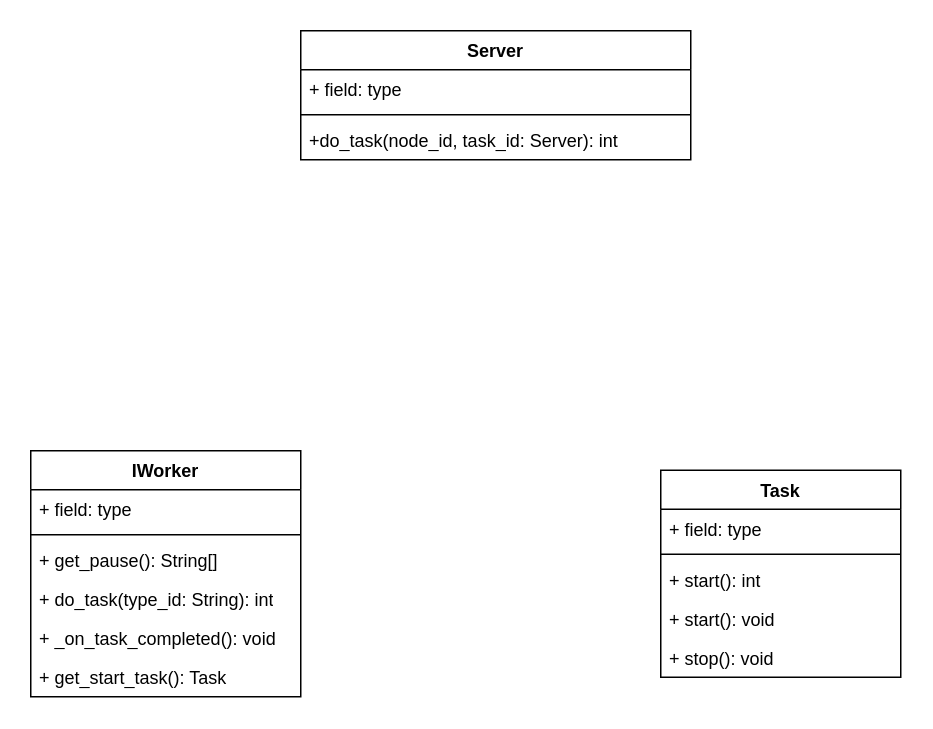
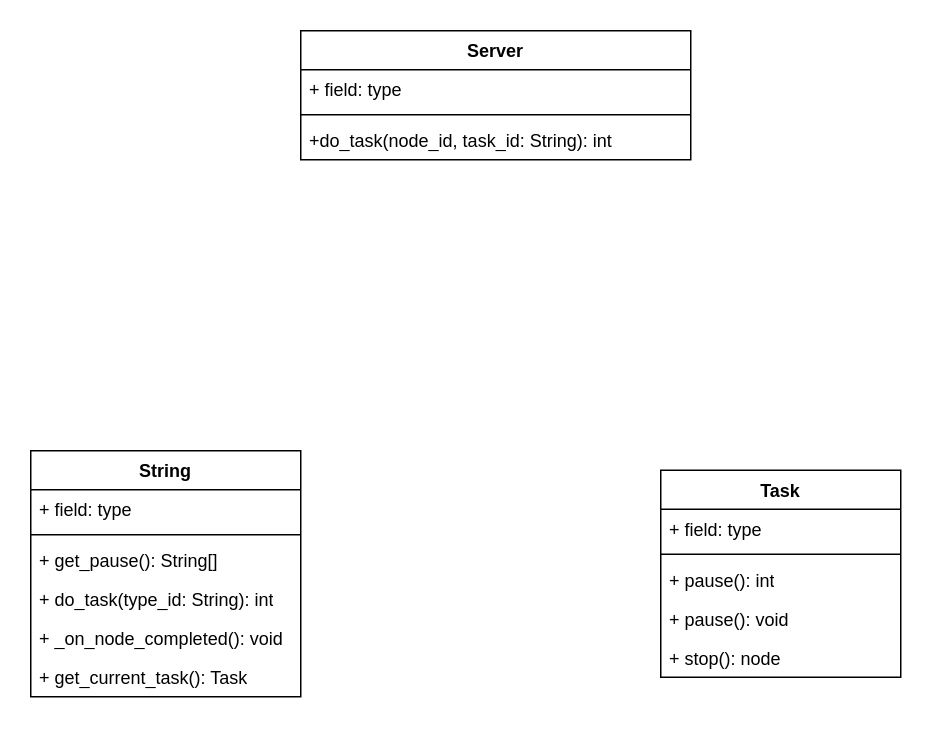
- <mxCell id="18" value="+do_task(node_id, task_id: Server): int" style="text;strokeColor=none;fillColor=none;align=left;verticalAlign=top;spacingLeft=4;spacingRight=4;overflow=hidden;rotatable=0;points=[[0,0.5],[1,0.5]];portConstraint=eastwest;whiteSpace=wrap;html=1;" parent="15" vertex="1"><mxGeometry y="60" width="260" height="26" as="geometry" /></mxCell>
+ <mxCell id="18" value="+do_task(node_id, task_id: String): int" style="text;strokeColor=none;fillColor=none;align=left;verticalAlign=top;spacingLeft=4;spacingRight=4;overflow=hidden;rotatable=0;points=[[0,0.5],[1,0.5]];portConstraint=eastwest;whiteSpace=wrap;html=1;" parent="15" vertex="1"><mxGeometry y="60" width="260" height="26" as="geometry" /></mxCell>
- <mxCell id="2" value="IWorker" style="swimlane;fontStyle=1;align=center;verticalAlign=top;childLayout=stackLayout;horizontal=1;startSize=26;horizontalStack=0;resizeParent=1;resizeParentMax=0;resizeLast=0;collapsible=1;marginBottom=0;whiteSpace=wrap;html=1;" parent="1" vertex="1"><mxGeometry x="20" y="300" width="180" height="164" as="geometry" /></mxCell>
+ <mxCell id="2" value="String" style="swimlane;fontStyle=1;align=center;verticalAlign=top;childLayout=stackLayout;horizontal=1;startSize=26;horizontalStack=0;resizeParent=1;resizeParentMax=0;resizeLast=0;collapsible=1;marginBottom=0;whiteSpace=wrap;html=1;" parent="1" vertex="1"><mxGeometry x="20" y="300" width="180" height="164" as="geometry" /></mxCell>
- <mxCell id="12" value="+ start(): int" style="text;strokeColor=none;fillColor=none;align=left;verticalAlign=top;spacingLeft=4;spacingRight=4;overflow=hidden;rotatable=0;points=[[0,0.5],[1,0.5]];portConstraint=eastwest;whiteSpace=wrap;html=1;" parent="9" vertex="1"><mxGeometry y="60" width="160" height="26" as="geometry" /></mxCell>
+ <mxCell id="12" value="+ pause(): int" style="text;strokeColor=none;fillColor=none;align=left;verticalAlign=top;spacingLeft=4;spacingRight=4;overflow=hidden;rotatable=0;points=[[0,0.5],[1,0.5]];portConstraint=eastwest;whiteSpace=wrap;html=1;" parent="9" vertex="1"><mxGeometry y="60" width="160" height="26" as="geometry" /></mxCell>
- <mxCell id="13" value="+ start(): void" style="text;strokeColor=none;fillColor=none;align=left;verticalAlign=top;spacingLeft=4;spacingRight=4;overflow=hidden;rotatable=0;points=[[0,0.5],[1,0.5]];portConstraint=eastwest;whiteSpace=wrap;html=1;" parent="9" vertex="1"><mxGeometry y="86" width="160" height="26" as="geometry" /></mxCell>
+ <mxCell id="13" value="+ pause(): void" style="text;strokeColor=none;fillColor=none;align=left;verticalAlign=top;spacingLeft=4;spacingRight=4;overflow=hidden;rotatable=0;points=[[0,0.5],[1,0.5]];portConstraint=eastwest;whiteSpace=wrap;html=1;" parent="9" vertex="1"><mxGeometry y="86" width="160" height="26" as="geometry" /></mxCell>
- <mxCell id="7" value="+ _on_task_completed(): void" style="text;strokeColor=none;fillColor=none;align=left;verticalAlign=top;spacingLeft=4;spacingRight=4;overflow=hidden;rotatable=0;points=[[0,0.5],[1,0.5]];portConstraint=eastwest;whiteSpace=wrap;html=1;" parent="2" vertex="1"><mxGeometry y="112" width="180" height="26" as="geometry" /></mxCell>
+ <mxCell id="7" value="+ _on_node_completed(): void" style="text;strokeColor=none;fillColor=none;align=left;verticalAlign=top;spacingLeft=4;spacingRight=4;overflow=hidden;rotatable=0;points=[[0,0.5],[1,0.5]];portConstraint=eastwest;whiteSpace=wrap;html=1;" parent="2" vertex="1"><mxGeometry y="112" width="180" height="26" as="geometry" /></mxCell>
- <mxCell id="14" value="+ stop(): void" style="text;strokeColor=none;fillColor=none;align=left;verticalAlign=top;spacingLeft=4;spacingRight=4;overflow=hidden;rotatable=0;points=[[0,0.5],[1,0.5]];portConstraint=eastwest;whiteSpace=wrap;html=1;" parent="9" vertex="1"><mxGeometry y="112" width="160" height="26" as="geometry" /></mxCell>
+ <mxCell id="14" value="+ stop(): node" style="text;strokeColor=none;fillColor=none;align=left;verticalAlign=top;spacingLeft=4;spacingRight=4;overflow=hidden;rotatable=0;points=[[0,0.5],[1,0.5]];portConstraint=eastwest;whiteSpace=wrap;html=1;" parent="9" vertex="1"><mxGeometry y="112" width="160" height="26" as="geometry" /></mxCell>
- <mxCell id="8" value="+ get_start_task(): Task" style="text;strokeColor=none;fillColor=none;align=left;verticalAlign=top;spacingLeft=4;spacingRight=4;overflow=hidden;rotatable=0;points=[[0,0.5],[1,0.5]];portConstraint=eastwest;whiteSpace=wrap;html=1;" parent="2" vertex="1"><mxGeometry y="138" width="180" height="26" as="geometry" /></mxCell>
+ <mxCell id="8" value="+ get_current_task(): Task" style="text;strokeColor=none;fillColor=none;align=left;verticalAlign=top;spacingLeft=4;spacingRight=4;overflow=hidden;rotatable=0;points=[[0,0.5],[1,0.5]];portConstraint=eastwest;whiteSpace=wrap;html=1;" parent="2" vertex="1"><mxGeometry y="138" width="180" height="26" as="geometry" /></mxCell>
